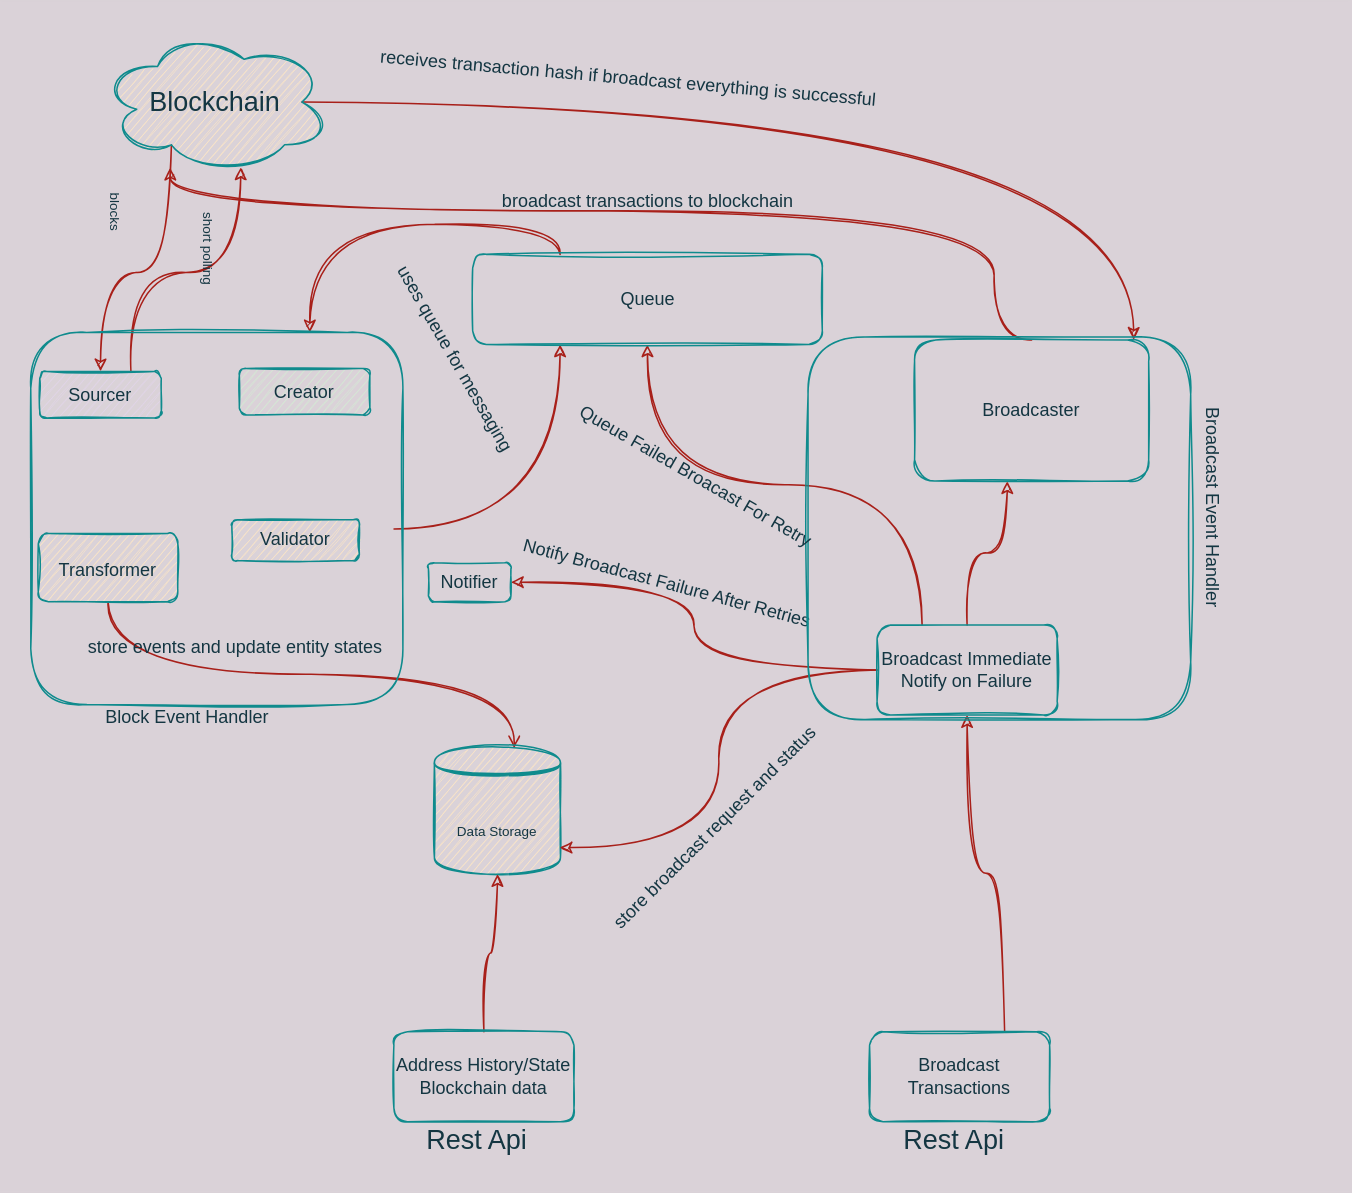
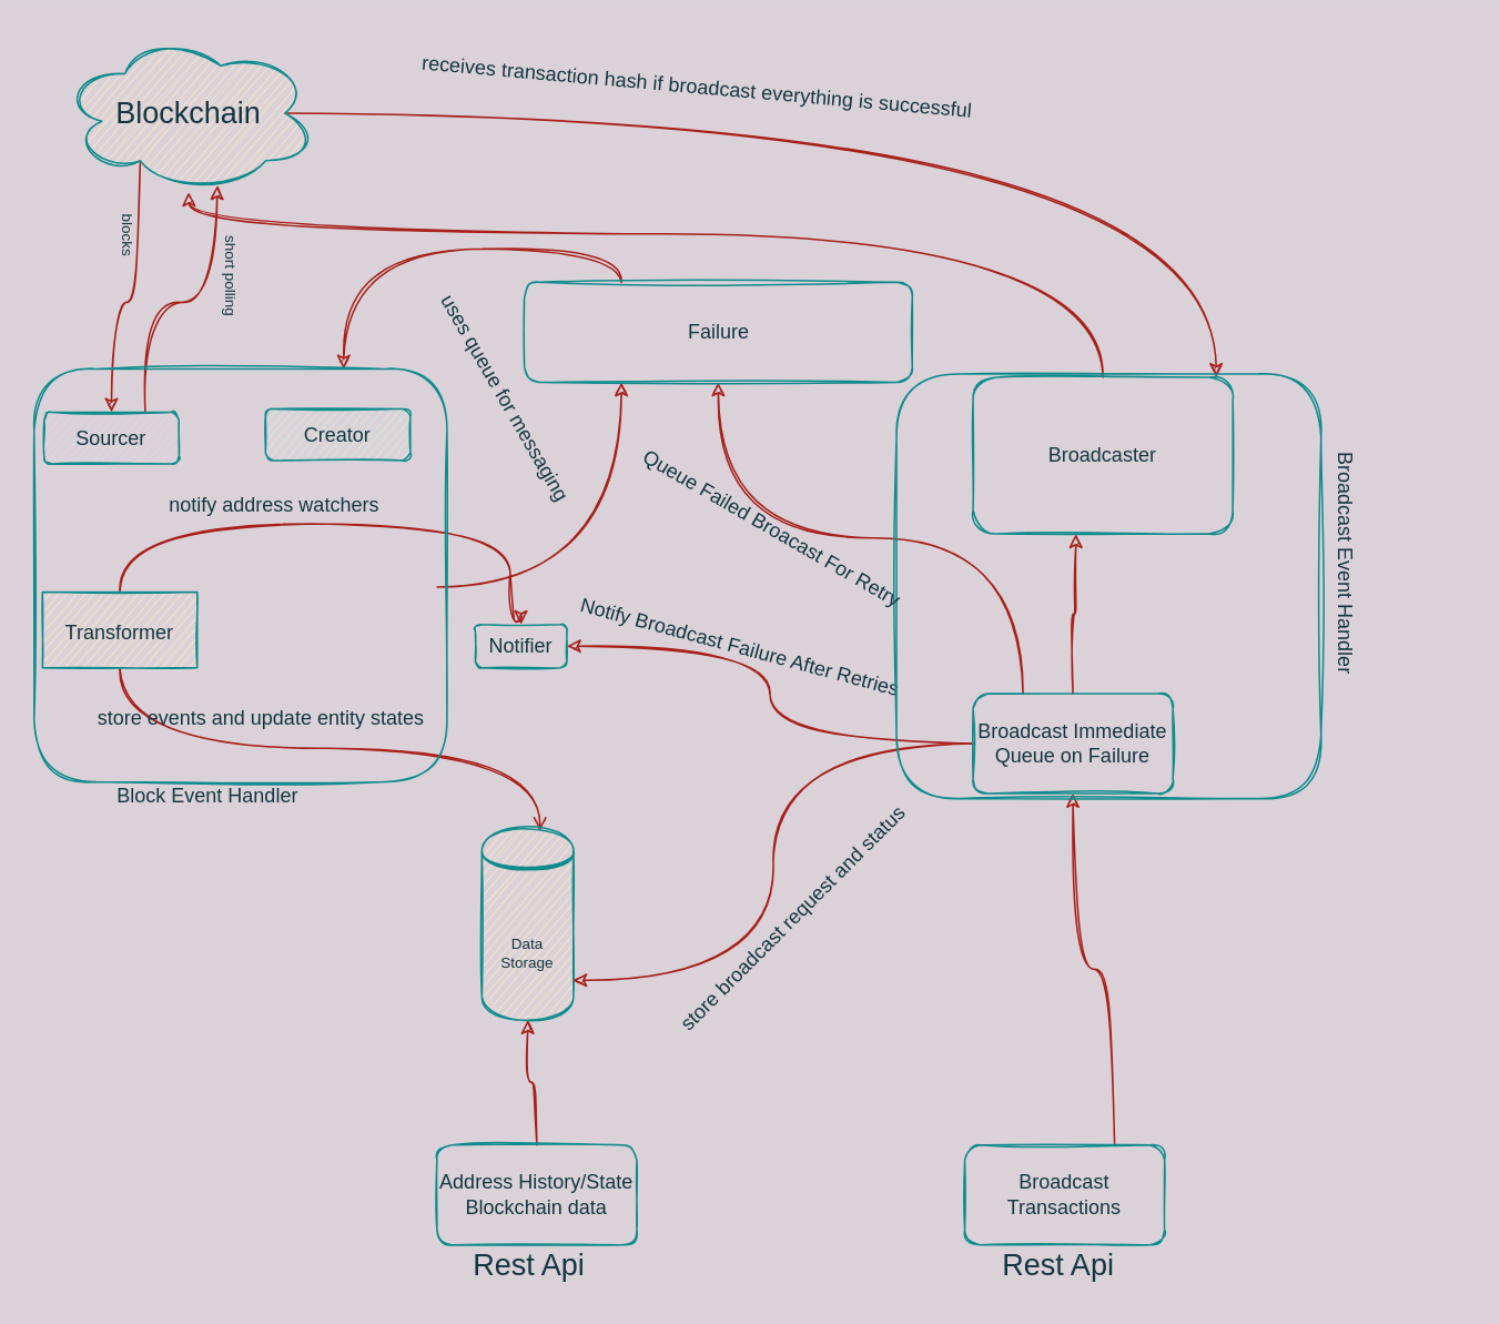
- <mxCell id="11" value="Blockchain" style="ellipse;shape=cloud;whiteSpace=wrap;html=1;fontSize=18;fillColor=#FAE5C7;strokeColor=#0F8B8D;fontColor=#143642;sketch=1;rounded=1;" parent="1" vertex="1"><mxGeometry x="66" y="20" width="154" height="95" as="geometry" /></mxCell>
+ <mxCell id="11" value="Blockchain" style="ellipse;shape=cloud;whiteSpace=wrap;html=1;fontSize=18;fillColor=#FAE5C7;strokeColor=#0F8B8D;fontColor=#143642;sketch=1;rounded=1;" parent="1" vertex="1"><mxGeometry x="36" y="20" width="154" height="95" as="geometry" /></mxCell>
- <mxCell id="21" value="broadcast transactions to blockchain" style="text;html=1;align=center;verticalAlign=middle;resizable=0;points=[];autosize=1;strokeColor=none;fillColor=none;fontColor=#143642;sketch=1;rounded=1;" parent="1" vertex="1"><mxGeometry x="329" y="125" width="204" height="18" as="geometry" /></mxCell>
- <mxCell id="36" value="Queue" style="whiteSpace=wrap;html=1;fontColor=#143642;strokeColor=#0F8B8D;fillColor=none;sketch=1;rounded=1;" parent="1" vertex="1"><mxGeometry x="314.5" y="169" width="233" height="60" as="geometry" /></mxCell>
+ <mxCell id="36" value="Failure" style="whiteSpace=wrap;html=1;fontColor=#143642;strokeColor=#0F8B8D;fillColor=none;sketch=1;rounded=1;" parent="1" vertex="1"><mxGeometry x="314.5" y="169" width="233" height="60" as="geometry" /></mxCell>
- <mxCell id="20" value="Broadcaster" style="whiteSpace=wrap;html=1;fillColor=none;strokeColor=#0F8B8D;fontColor=#143642;sketch=1;rounded=1;" parent="1" vertex="1"><mxGeometry x="609" y="226" width="156" height="94" as="geometry" /></mxCell>
+ <mxCell id="20" value="Broadcaster" style="whiteSpace=wrap;html=1;fillColor=none;strokeColor=#0F8B8D;fontColor=#143642;sketch=1;rounded=1;" parent="1" vertex="1"><mxGeometry x="584" y="226" width="156" height="94" as="geometry" /></mxCell>
+ <mxCell id="40" value="notify address watchers" style="text;html=1;align=center;verticalAlign=middle;resizable=0;points=[];autosize=1;strokeColor=none;fillColor=none;fontColor=#143642;sketch=1;rounded=1;" parent="1" vertex="1"><mxGeometry x="96" y="294" width="136" height="18" as="geometry" /></mxCell>
+ <mxCell id="7" style="edgeStyle=orthogonalEdgeStyle;orthogonalLoop=1;jettySize=auto;html=1;exitX=0.5;exitY=0;exitDx=0;exitDy=0;strokeColor=#A8201A;fontColor=#143642;labelBackgroundColor=#DAD2D8;entryX=0.5;entryY=0;entryDx=0;entryDy=0;sketch=1;curved=1;" parent="1" source="8" target="16" edge="1"><mxGeometry relative="1" as="geometry"><mxPoint x="306" y="366" as="targetPoint" /><Array as="points"><mxPoint x="72" y="314" /><mxPoint x="306" y="314" /><mxPoint x="306" y="373" /></Array></mxGeometry></mxCell>
- <mxCell id="5" value="&lt;font style=&quot;font-size: 12px&quot;&gt;Validator&lt;/font&gt;" style="whiteSpace=wrap;html=1;fillColor=#FAE5C7;strokeColor=#0F8B8D;fontColor=#143642;sketch=1;rounded=1;" parent="1" vertex="1"><mxGeometry x="154" y="345.88" width="85" height="27.12" as="geometry" /></mxCell>
- <mxCell id="8" value="&lt;font style=&quot;font-size: 12px&quot;&gt;Transformer&lt;/font&gt;" style="whiteSpace=wrap;html=1;fontSize=18;fillColor=#FAE5C7;strokeColor=#0F8B8D;fontColor=#143642;sketch=1;rounded=1;" parent="1" vertex="1"><mxGeometry x="25" y="355" width="93" height="45.5" as="geometry" /></mxCell>
+ <mxCell id="8" value="&lt;font style=&quot;font-size: 12px&quot;&gt;Transformer&lt;/font&gt;" style="whiteSpace=wrap;html=1;fontSize=18;fillColor=#FAE5C7;strokeColor=#0F8B8D;fontColor=#143642;sketch=1;rounded=0;" parent="1" vertex="1"><mxGeometry x="25" y="355" width="93" height="45.5" as="geometry" /></mxCell>
- <mxCell id="27" value="Broadcast Immediate Notify on Failure" style="whiteSpace=wrap;html=1;fillColor=none;strokeColor=#0F8B8D;fontColor=#143642;sketch=1;rounded=1;" parent="1" vertex="1"><mxGeometry x="584" y="416" width="120" height="60" as="geometry" /></mxCell>
+ <mxCell id="27" value="Broadcast Immediate Queue on Failure" style="whiteSpace=wrap;html=1;fillColor=none;strokeColor=#0F8B8D;fontColor=#143642;sketch=1;rounded=1;" parent="1" vertex="1"><mxGeometry x="584" y="416" width="120" height="60" as="geometry" /></mxCell>
- <mxCell id="13" value="Data Storage" style="shape=datastore;whiteSpace=wrap;html=1;fontSize=9;fillColor=#FAE5C7;strokeColor=#0F8B8D;fontColor=#143642;sketch=1;rounded=1;" parent="1" vertex="1"><mxGeometry x="289" y="497" width="84" height="85" as="geometry" /></mxCell>
+ <mxCell id="13" value="Data Storage" style="shape=datastore;whiteSpace=wrap;html=1;fontSize=9;fillColor=#FAE5C7;strokeColor=#0F8B8D;fontColor=#143642;sketch=1;rounded=1;" parent="1" vertex="1"><mxGeometry x="289" y="497" width="55" height="115" as="geometry" /></mxCell>
